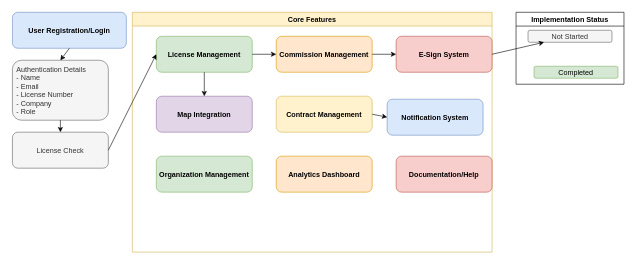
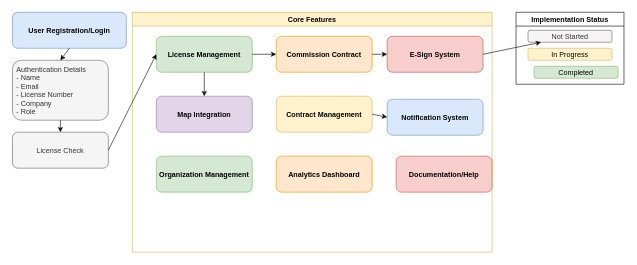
- <mxCell id="8" value="E-Sign System" style="rounded=1;fillColor=#f8cecc;strokeColor=#b85450;fontStyle=1" vertex="1" parent="5"><mxGeometry x="440" y="40" width="160" height="60" as="geometry" /></mxCell>
+ <mxCell id="8" value="E-Sign System" style="rounded=1;fillColor=#f8cecc;strokeColor=#b85450;fontStyle=1" vertex="1" parent="5"><mxGeometry x="425" y="40" width="160" height="60" as="geometry" /></mxCell>
+ <mxCell id="17" value="In Progress" style="rounded=1;fillColor=#fff2cc;strokeColor=#d6b656" vertex="1" parent="15"><mxGeometry x="20" y="60" width="140" height="20" as="geometry" /></mxCell>
- <mxCell id="7" value="Commission Management" style="rounded=1;fillColor=#ffe6cc;strokeColor=#d79b00;fontStyle=1" vertex="1" parent="5"><mxGeometry x="240" y="40" width="160" height="60" as="geometry" /></mxCell>
+ <mxCell id="7" value="Commission Contract" style="rounded=1;fillColor=#ffe6cc;strokeColor=#d79b00;fontStyle=1" vertex="1" parent="5"><mxGeometry x="240" y="40" width="160" height="60" as="geometry" /></mxCell>
